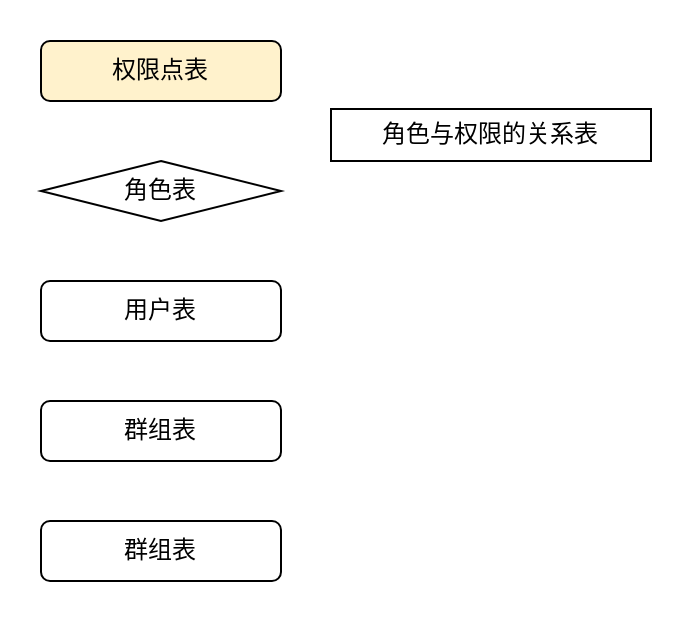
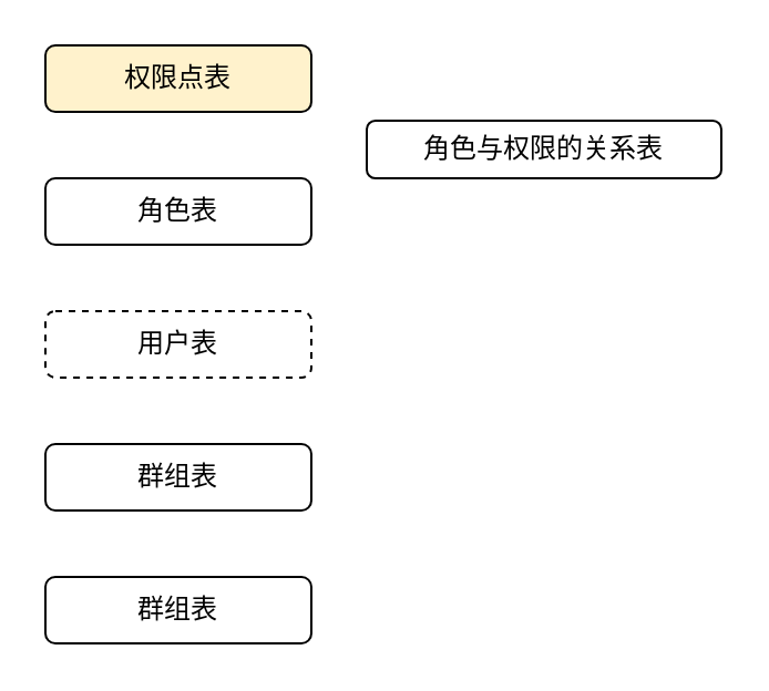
- <mxCell id="3" value="角色与权限的关系表" style="whiteSpace=wrap;html=1;rounded=0;" vertex="1" parent="1"><mxGeometry x="165" y="54" width="160" height="26" as="geometry" /></mxCell>
+ <mxCell id="3" value="角色与权限的关系表" style="rounded=1;whiteSpace=wrap;html=1;" vertex="1" parent="1"><mxGeometry x="165" y="54" width="160" height="26" as="geometry" /></mxCell>
- <mxCell id="4" value="角色表" style="rhombus;whiteSpace=wrap;html=1;" vertex="1" parent="1"><mxGeometry x="20" y="80" width="120" height="30" as="geometry" /></mxCell>
+ <mxCell id="4" value="角色表" style="rounded=1;whiteSpace=wrap;html=1;" vertex="1" parent="1"><mxGeometry x="20" y="80" width="120" height="30" as="geometry" /></mxCell>
- <mxCell id="5" value="用户表" style="rounded=1;whiteSpace=wrap;html=1;" vertex="1" parent="1"><mxGeometry x="20" y="140" width="120" height="30" as="geometry" /></mxCell>
+ <mxCell id="5" value="用户表" style="rounded=1;whiteSpace=wrap;html=1;dashed=1;" vertex="1" parent="1"><mxGeometry x="20" y="140" width="120" height="30" as="geometry" /></mxCell>
